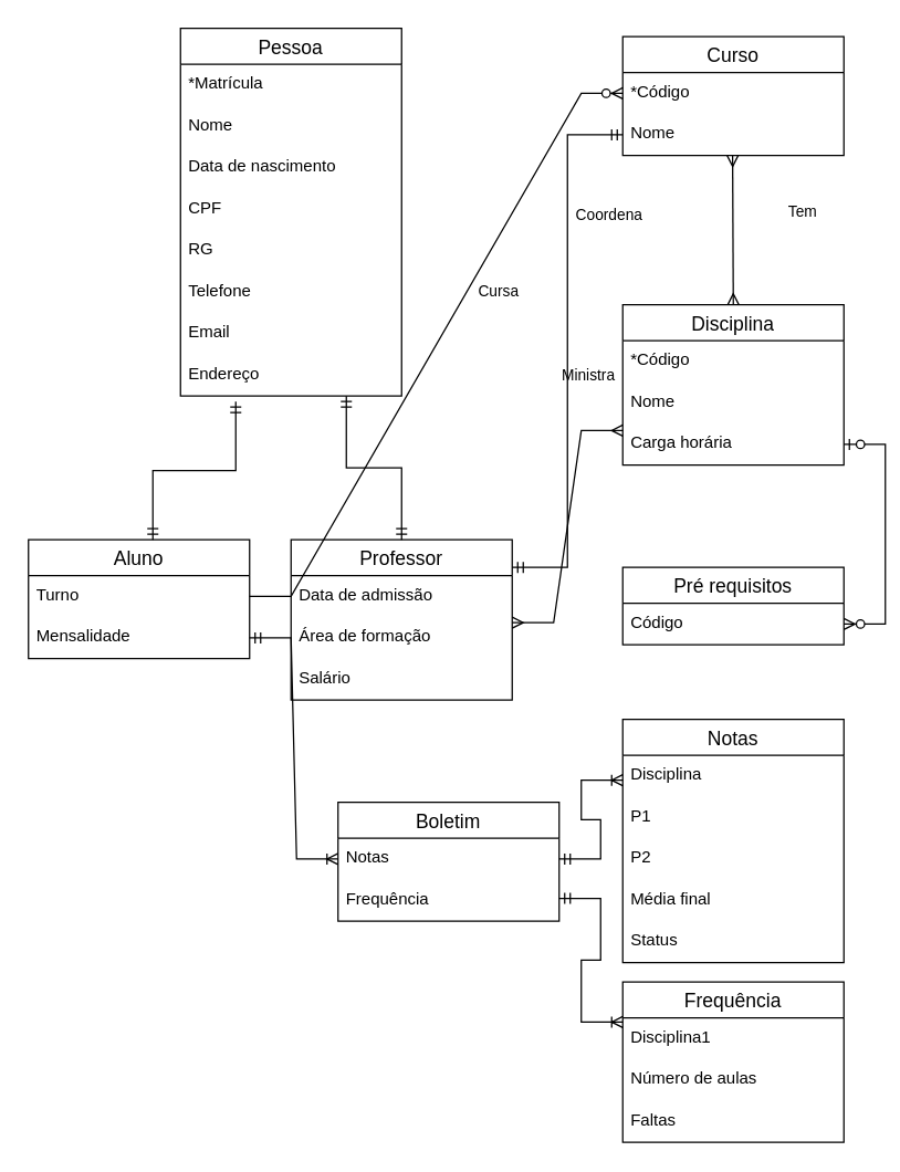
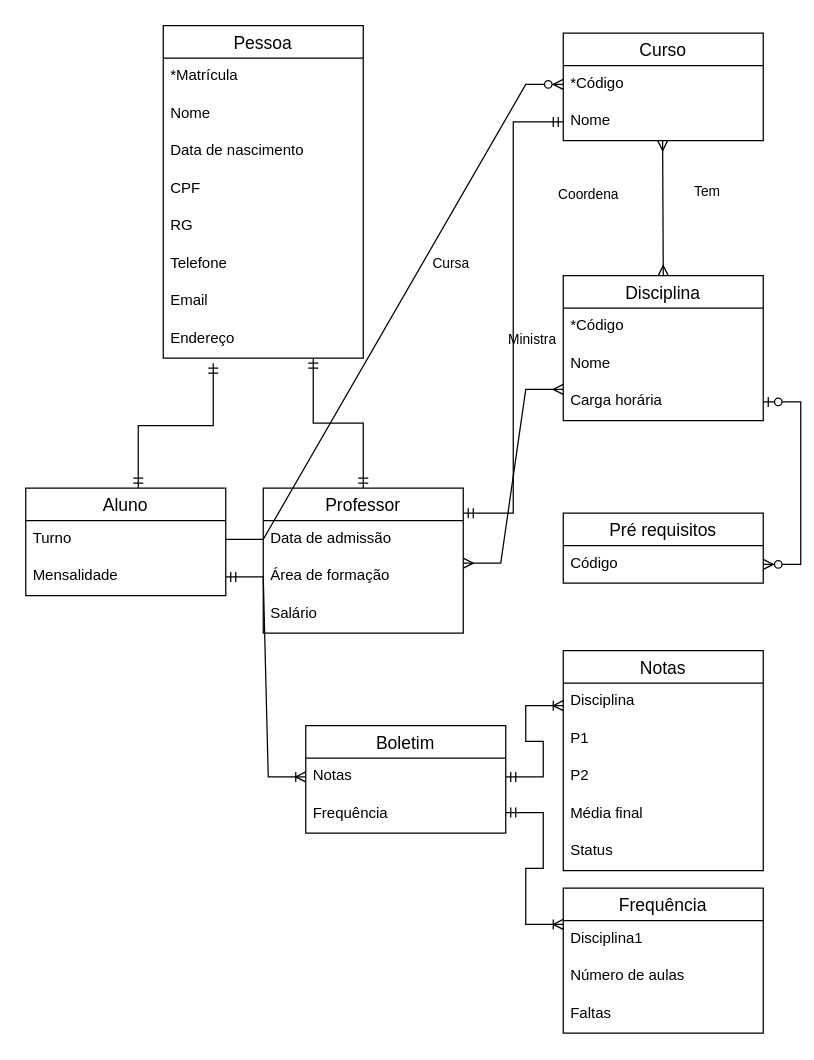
- <mxCell id="29" value="Tem" style="text;html=1;align=center;verticalAlign=middle;resizable=0;points=[];autosize=1;strokeColor=none;fillColor=none;fontSize=11;" parent="1" vertex="1"><mxGeometry x="555" y="138" width="50" height="30" as="geometry" /></mxCell>
+ <mxCell id="29" value="Tem" style="text;html=1;align=center;verticalAlign=middle;resizable=0;points=[];autosize=1;strokeColor=none;fillColor=none;fontSize=11;" parent="1" vertex="1"><mxGeometry x="540" y="138" width="50" height="30" as="geometry" /></mxCell>
- <mxCell id="34" value="Coordena" style="text;html=1;align=center;verticalAlign=middle;resizable=0;points=[];autosize=1;strokeColor=none;fillColor=none;fontSize=11;" parent="1" vertex="1"><mxGeometry x="400" y="140" width="80" height="30" as="geometry" /></mxCell>
+ <mxCell id="34" value="Coordena" style="text;html=1;align=center;verticalAlign=middle;resizable=0;points=[];autosize=1;strokeColor=none;fillColor=none;fontSize=11;" parent="1" vertex="1"><mxGeometry x="430" y="140" width="80" height="30" as="geometry" /></mxCell>
